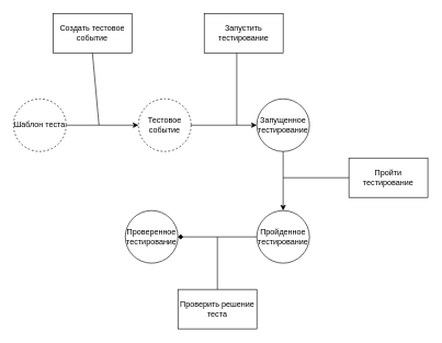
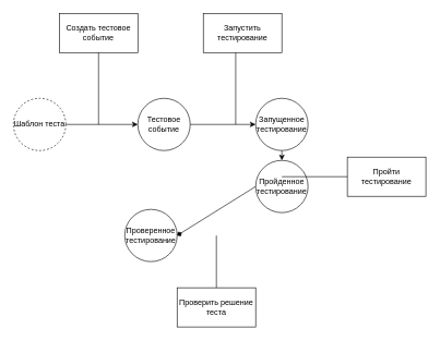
- <mxCell id="8" value="Создать тестовое событие" style="rounded=0;whiteSpace=wrap;html=1;" parent="1" vertex="1"><mxGeometry x="80" y="20" width="120" height="60" as="geometry" /></mxCell>
+ <mxCell id="8" value="Создать тестовое событие" style="rounded=0;whiteSpace=wrap;html=1;" parent="1" vertex="1"><mxGeometry x="90" y="20" width="120" height="60" as="geometry" /></mxCell>
- <mxCell id="3" value="Тестовое событие&lt;br&gt;" style="ellipse;whiteSpace=wrap;html=1;aspect=fixed;dashed=1;" parent="1" vertex="1"><mxGeometry x="210" y="150" width="80" height="80" as="geometry" /></mxCell>
+ <mxCell id="3" value="Тестовое событие&lt;br&gt;" style="ellipse;whiteSpace=wrap;html=1;aspect=fixed;" parent="1" vertex="1"><mxGeometry x="210" y="150" width="80" height="80" as="geometry" /></mxCell>
- <mxCell id="5" value="Пройденное тестирование" style="ellipse;whiteSpace=wrap;html=1;aspect=fixed;" parent="1" vertex="1"><mxGeometry x="390" y="320" width="80" height="80" as="geometry" /></mxCell>
+ <mxCell id="5" value="Пройденное тестирование" style="ellipse;whiteSpace=wrap;html=1;aspect=fixed;" parent="1" vertex="1"><mxGeometry x="390" y="245" width="80" height="80" as="geometry" /></mxCell>
